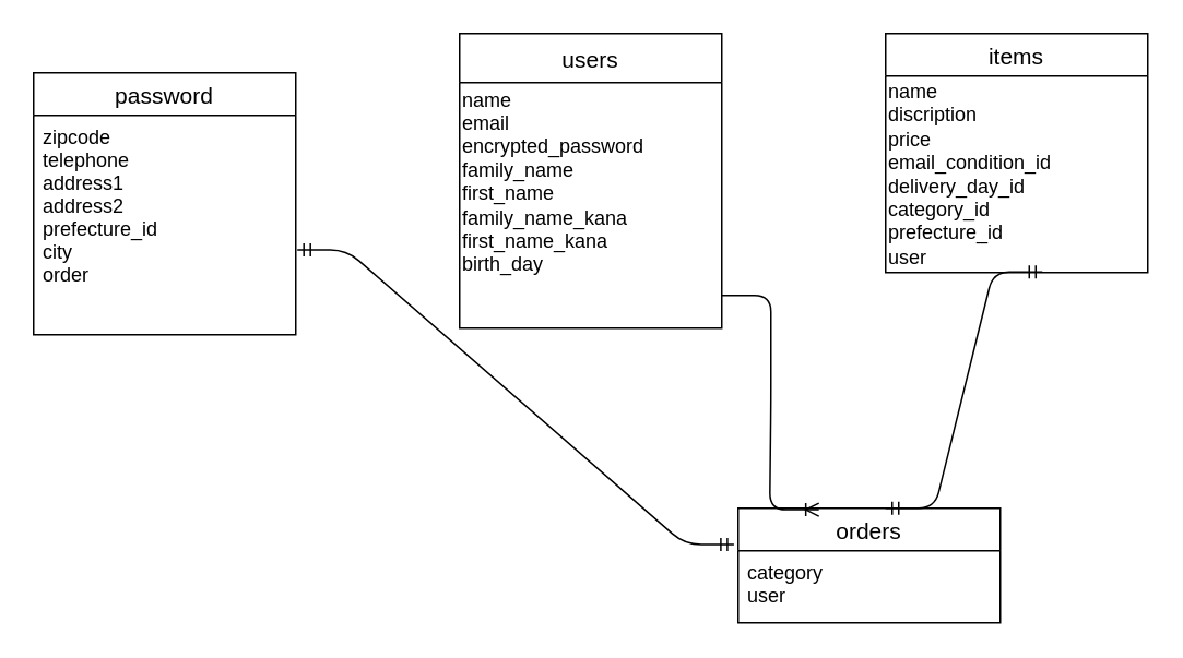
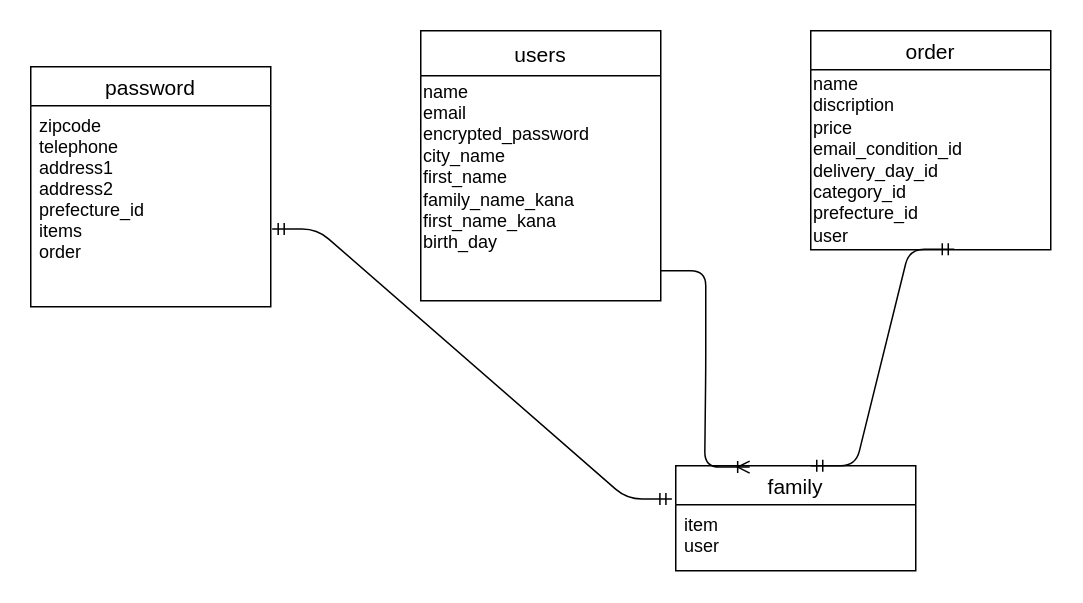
- <mxCell id="6" value="items" style="swimlane;fontStyle=0;childLayout=stackLayout;horizontal=1;startSize=26;horizontalStack=0;resizeParent=1;resizeParentMax=0;resizeLast=0;collapsible=1;marginBottom=0;align=center;fontSize=14;fillColor=default;" vertex="1" parent="1"><mxGeometry x="540" y="20" width="160" height="146" as="geometry" /></mxCell>
+ <mxCell id="6" value="order" style="swimlane;fontStyle=0;childLayout=stackLayout;horizontal=1;startSize=26;horizontalStack=0;resizeParent=1;resizeParentMax=0;resizeLast=0;collapsible=1;marginBottom=0;align=center;fontSize=14;fillColor=default;" vertex="1" parent="1"><mxGeometry x="540" y="20" width="160" height="146" as="geometry" /></mxCell>
- <mxCell id="3" value="zipcode&#10;telephone&#10;address1&#10;address2&#10;prefecture_id&#10;city&#10;order" style="text;strokeColor=none;fillColor=none;spacingLeft=4;spacingRight=4;overflow=hidden;rotatable=0;points=[[0,0.5],[1,0.5]];portConstraint=eastwest;fontSize=12;" vertex="1" parent="2"><mxGeometry y="26" width="160" height="134" as="geometry" /></mxCell>
+ <mxCell id="3" value="zipcode&#10;telephone&#10;address1&#10;address2&#10;prefecture_id&#10;items&#10;order" style="text;strokeColor=none;fillColor=none;spacingLeft=4;spacingRight=4;overflow=hidden;rotatable=0;points=[[0,0.5],[1,0.5]];portConstraint=eastwest;fontSize=12;" vertex="1" parent="2"><mxGeometry y="26" width="160" height="134" as="geometry" /></mxCell>
- <mxCell id="5" value="&lt;div&gt;&lt;span&gt;name&lt;/span&gt;&lt;/div&gt;&lt;div&gt;&lt;span&gt;email&lt;/span&gt;&lt;br&gt;&lt;/div&gt;&lt;div&gt;&lt;span&gt;encrypted_password&lt;/span&gt;&lt;/div&gt;&lt;div&gt;&lt;span&gt;family_name&lt;/span&gt;&lt;/div&gt;&lt;div&gt;&lt;span&gt;first_name&lt;/span&gt;&lt;/div&gt;&lt;div&gt;&lt;span&gt;family_name_kana&lt;/span&gt;&lt;/div&gt;&lt;div&gt;&lt;span&gt;first_name_kana&lt;/span&gt;&lt;/div&gt;&lt;div&gt;birth_day&lt;/div&gt;&lt;div&gt;&lt;span&gt;&lt;br&gt;&lt;/span&gt;&lt;/div&gt;&lt;div&gt;&lt;br&gt;&lt;/div&gt;" style="text;html=1;align=left;verticalAlign=middle;resizable=0;points=[];autosize=1;strokeColor=none;fillColor=none;" vertex="1" parent="4"><mxGeometry y="30" width="160" height="150" as="geometry" /></mxCell>
+ <mxCell id="5" value="&lt;div&gt;&lt;span&gt;name&lt;/span&gt;&lt;/div&gt;&lt;div&gt;&lt;span&gt;email&lt;/span&gt;&lt;br&gt;&lt;/div&gt;&lt;div&gt;&lt;span&gt;encrypted_password&lt;/span&gt;&lt;/div&gt;&lt;div&gt;&lt;span&gt;city_name&lt;/span&gt;&lt;/div&gt;&lt;div&gt;&lt;span&gt;first_name&lt;/span&gt;&lt;/div&gt;&lt;div&gt;&lt;span&gt;family_name_kana&lt;/span&gt;&lt;/div&gt;&lt;div&gt;&lt;span&gt;first_name_kana&lt;/span&gt;&lt;/div&gt;&lt;div&gt;birth_day&lt;/div&gt;&lt;div&gt;&lt;span&gt;&lt;br&gt;&lt;/span&gt;&lt;/div&gt;&lt;div&gt;&lt;br&gt;&lt;/div&gt;" style="text;html=1;align=left;verticalAlign=middle;resizable=0;points=[];autosize=1;strokeColor=none;fillColor=none;" vertex="1" parent="4"><mxGeometry y="30" width="160" height="150" as="geometry" /></mxCell>
- <mxCell id="8" value="orders" style="swimlane;fontStyle=0;childLayout=stackLayout;horizontal=1;startSize=26;horizontalStack=0;resizeParent=1;resizeParentMax=0;resizeLast=0;collapsible=1;marginBottom=0;align=center;fontSize=14;fillColor=default;" vertex="1" parent="1"><mxGeometry x="450" y="310" width="160" height="70" as="geometry" /></mxCell>
+ <mxCell id="8" value="family" style="swimlane;fontStyle=0;childLayout=stackLayout;horizontal=1;startSize=26;horizontalStack=0;resizeParent=1;resizeParentMax=0;resizeLast=0;collapsible=1;marginBottom=0;align=center;fontSize=14;fillColor=default;" vertex="1" parent="1"><mxGeometry x="450" y="310" width="160" height="70" as="geometry" /></mxCell>
- <mxCell id="9" value="category&#10;user" style="text;strokeColor=none;fillColor=none;spacingLeft=4;spacingRight=4;overflow=hidden;rotatable=0;points=[[0,0.5],[1,0.5]];portConstraint=eastwest;fontSize=12;" vertex="1" parent="8"><mxGeometry y="26" width="160" height="44" as="geometry" /></mxCell>
+ <mxCell id="9" value="item&#10;user" style="text;strokeColor=none;fillColor=none;spacingLeft=4;spacingRight=4;overflow=hidden;rotatable=0;points=[[0,0.5],[1,0.5]];portConstraint=eastwest;fontSize=12;" vertex="1" parent="8"><mxGeometry y="26" width="160" height="44" as="geometry" /></mxCell>
